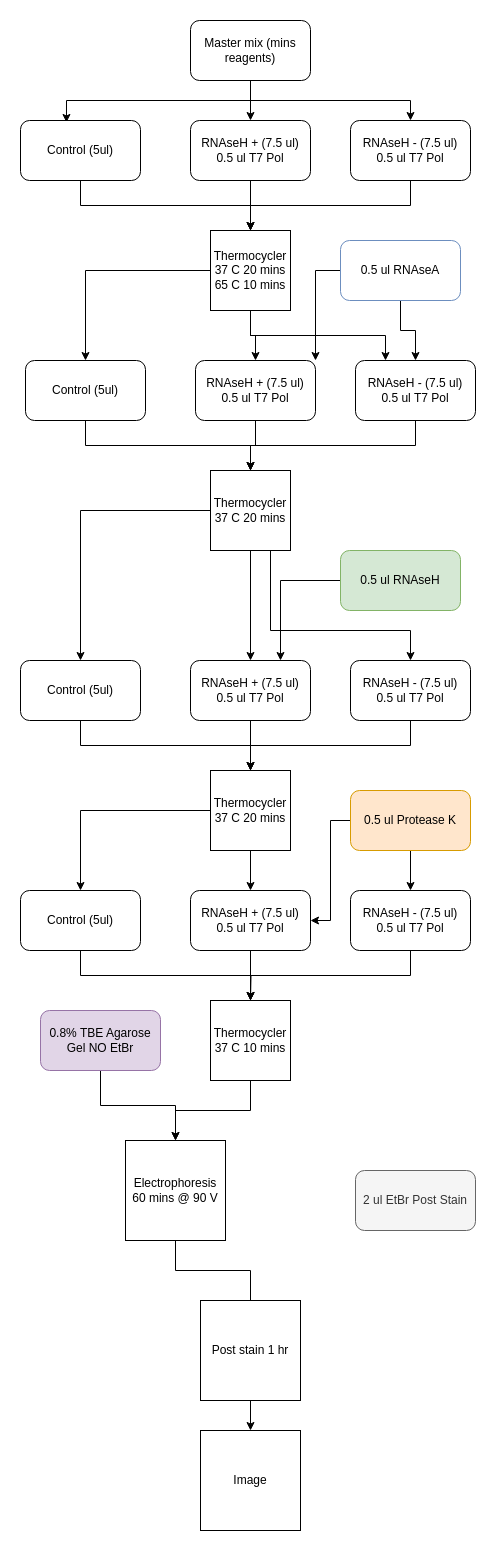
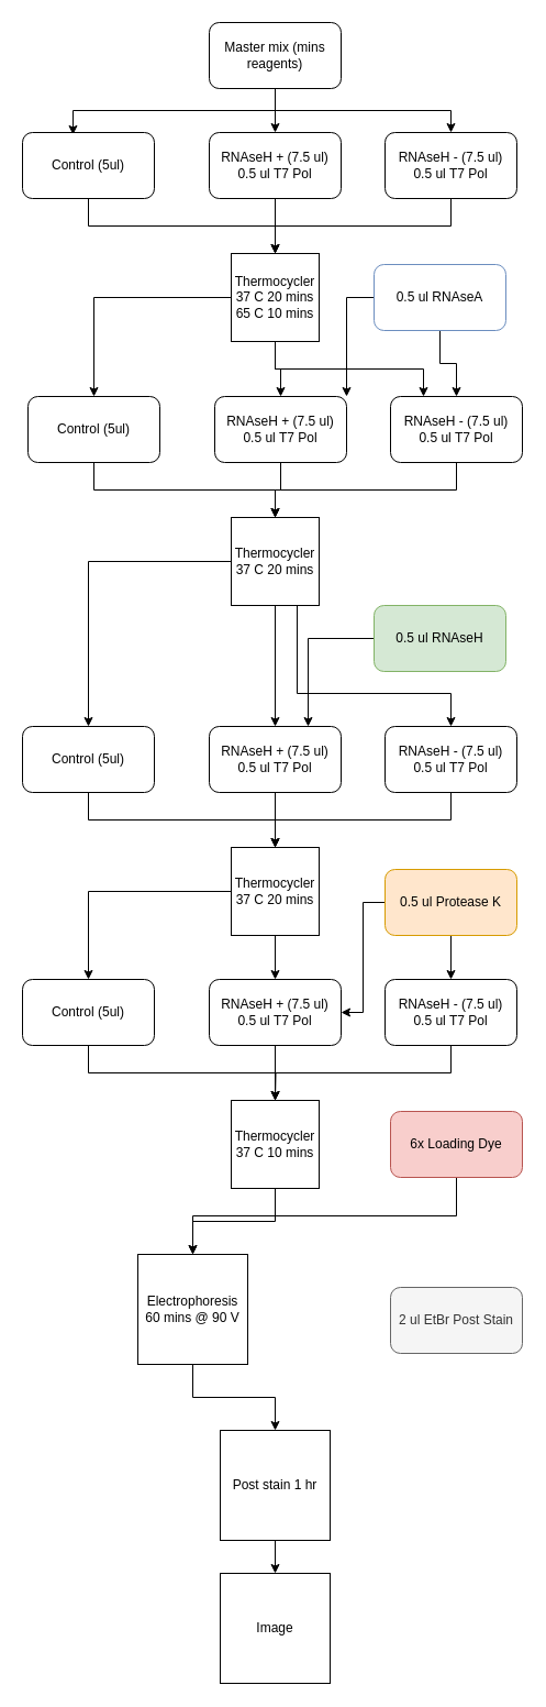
- <mxCell id="52" value="0.8% TBE Agarose Gel NO EtBr" style="rounded=1;whiteSpace=wrap;html=1;fillColor=#e1d5e7;strokeColor=#9673a6;" vertex="1" parent="1"><mxGeometry x="40" y="1010" width="120" height="60" as="geometry" /></mxCell>
+ <mxCell id="54" value="6x Loading Dye" style="rounded=1;whiteSpace=wrap;html=1;fillColor=#f8cecc;strokeColor=#b85450;" vertex="1" parent="1"><mxGeometry x="355" y="1010" width="120" height="60" as="geometry" /></mxCell>
- <mxCell id="51" style="edgeStyle=orthogonalEdgeStyle;rounded=0;orthogonalLoop=1;jettySize=auto;html=1;exitX=0.5;exitY=1;exitDx=0;exitDy=0;" edge="1" parent="1" source="52" target="56"><mxGeometry relative="1" as="geometry" /></mxCell>
+ <mxCell id="53" style="edgeStyle=orthogonalEdgeStyle;rounded=0;orthogonalLoop=1;jettySize=auto;html=1;exitX=0.5;exitY=1;exitDx=0;exitDy=0;entryX=0.5;entryY=0;entryDx=0;entryDy=0;" edge="1" parent="1" source="54" target="56"><mxGeometry relative="1" as="geometry" /></mxCell>
- <mxCell id="55" style="edgeStyle=orthogonalEdgeStyle;rounded=0;orthogonalLoop=1;jettySize=auto;html=1;exitX=0.5;exitY=1;exitDx=0;exitDy=0;entryX=0.5;entryY=0;entryDx=0;entryDy=0;endArrow=none;" edge="1" parent="1" source="56" target="59"><mxGeometry relative="1" as="geometry" /></mxCell>
+ <mxCell id="55" style="edgeStyle=orthogonalEdgeStyle;rounded=0;orthogonalLoop=1;jettySize=auto;html=1;exitX=0.5;exitY=1;exitDx=0;exitDy=0;entryX=0.5;entryY=0;entryDx=0;entryDy=0;" edge="1" parent="1" source="56" target="59"><mxGeometry relative="1" as="geometry" /></mxCell>
